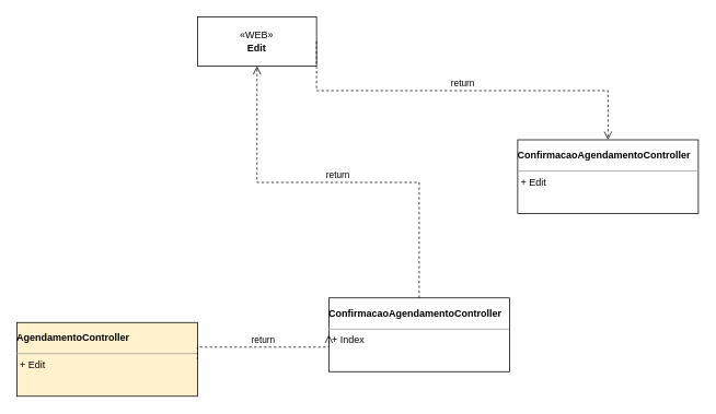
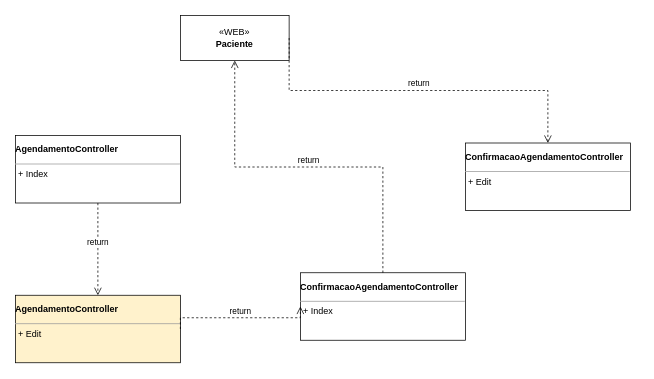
- <mxCell id="6" value="«WEB»&lt;br&gt;&lt;b&gt;Edit&lt;/b&gt;" style="html=1;whiteSpace=wrap;" vertex="1" parent="1"><mxGeometry x="240" y="20" width="145" height="60" as="geometry" /></mxCell>
+ <mxCell id="6" value="«WEB»&lt;br&gt;&lt;b&gt;Paciente&lt;/b&gt;" style="html=1;whiteSpace=wrap;" vertex="1" parent="1"><mxGeometry x="240" y="20" width="145" height="60" as="geometry" /></mxCell>
- <mxCell id="5" value="&lt;p style=&quot;margin:0px;margin-top:4px;text-align:center;&quot;&gt;&lt;/p&gt;&lt;p class=&quot;Corpodetexto&quot;&gt;&lt;strong&gt;ConfirmacaoAgendamentoController&lt;/strong&gt;&lt;/p&gt;&lt;hr size=&quot;1&quot;&gt;&lt;p style=&quot;margin:0px;margin-left:4px;&quot;&gt;+ Edit&lt;/p&gt;" style="verticalAlign=top;align=left;overflow=fill;fontSize=12;fontFamily=Helvetica;html=1;whiteSpace=wrap;" vertex="1" parent="1"><mxGeometry x="630" y="170" width="220" height="90" as="geometry" /></mxCell>
+ <mxCell id="5" value="&lt;p style=&quot;margin:0px;margin-top:4px;text-align:center;&quot;&gt;&lt;/p&gt;&lt;p class=&quot;Corpodetexto&quot;&gt;&lt;strong&gt;ConfirmacaoAgendamentoController&lt;/strong&gt;&lt;/p&gt;&lt;hr size=&quot;1&quot;&gt;&lt;p style=&quot;margin:0px;margin-left:4px;&quot;&gt;+ Edit&lt;/p&gt;" style="verticalAlign=top;align=left;overflow=fill;fontSize=12;fontFamily=Helvetica;html=1;whiteSpace=wrap;" vertex="1" parent="1"><mxGeometry x="620" y="190" width="220" height="90" as="geometry" /></mxCell>
+ <mxCell id="2" value="&lt;p style=&quot;margin:0px;margin-top:4px;text-align:center;&quot;&gt;&lt;/p&gt;&lt;p class=&quot;Corpodetexto&quot;&gt;&lt;strong&gt;AgendamentoController&lt;br&gt;&lt;/strong&gt;&lt;/p&gt;&lt;hr size=&quot;1&quot;&gt;&lt;p style=&quot;margin:0px;margin-left:4px;&quot;&gt;+ Index&lt;/p&gt;" style="verticalAlign=top;align=left;overflow=fill;fontSize=12;fontFamily=Helvetica;html=1;whiteSpace=wrap;" vertex="1" parent="1"><mxGeometry x="20" y="180" width="220" height="90" as="geometry" /></mxCell>
+ <mxCell id="7" value="return" style="html=1;verticalAlign=bottom;endArrow=open;dashed=1;endSize=8;edgeStyle=elbowEdgeStyle;elbow=vertical;curved=0;rounded=0;exitX=0.5;exitY=1;exitDx=0;exitDy=0;entryX=0.5;entryY=0;entryDx=0;entryDy=0;" edge="1" parent="1" source="2" target="3"><mxGeometry relative="1" as="geometry"><mxPoint x="560" y="380" as="sourcePoint" /><mxPoint x="480" y="380" as="targetPoint" /></mxGeometry></mxCell>
